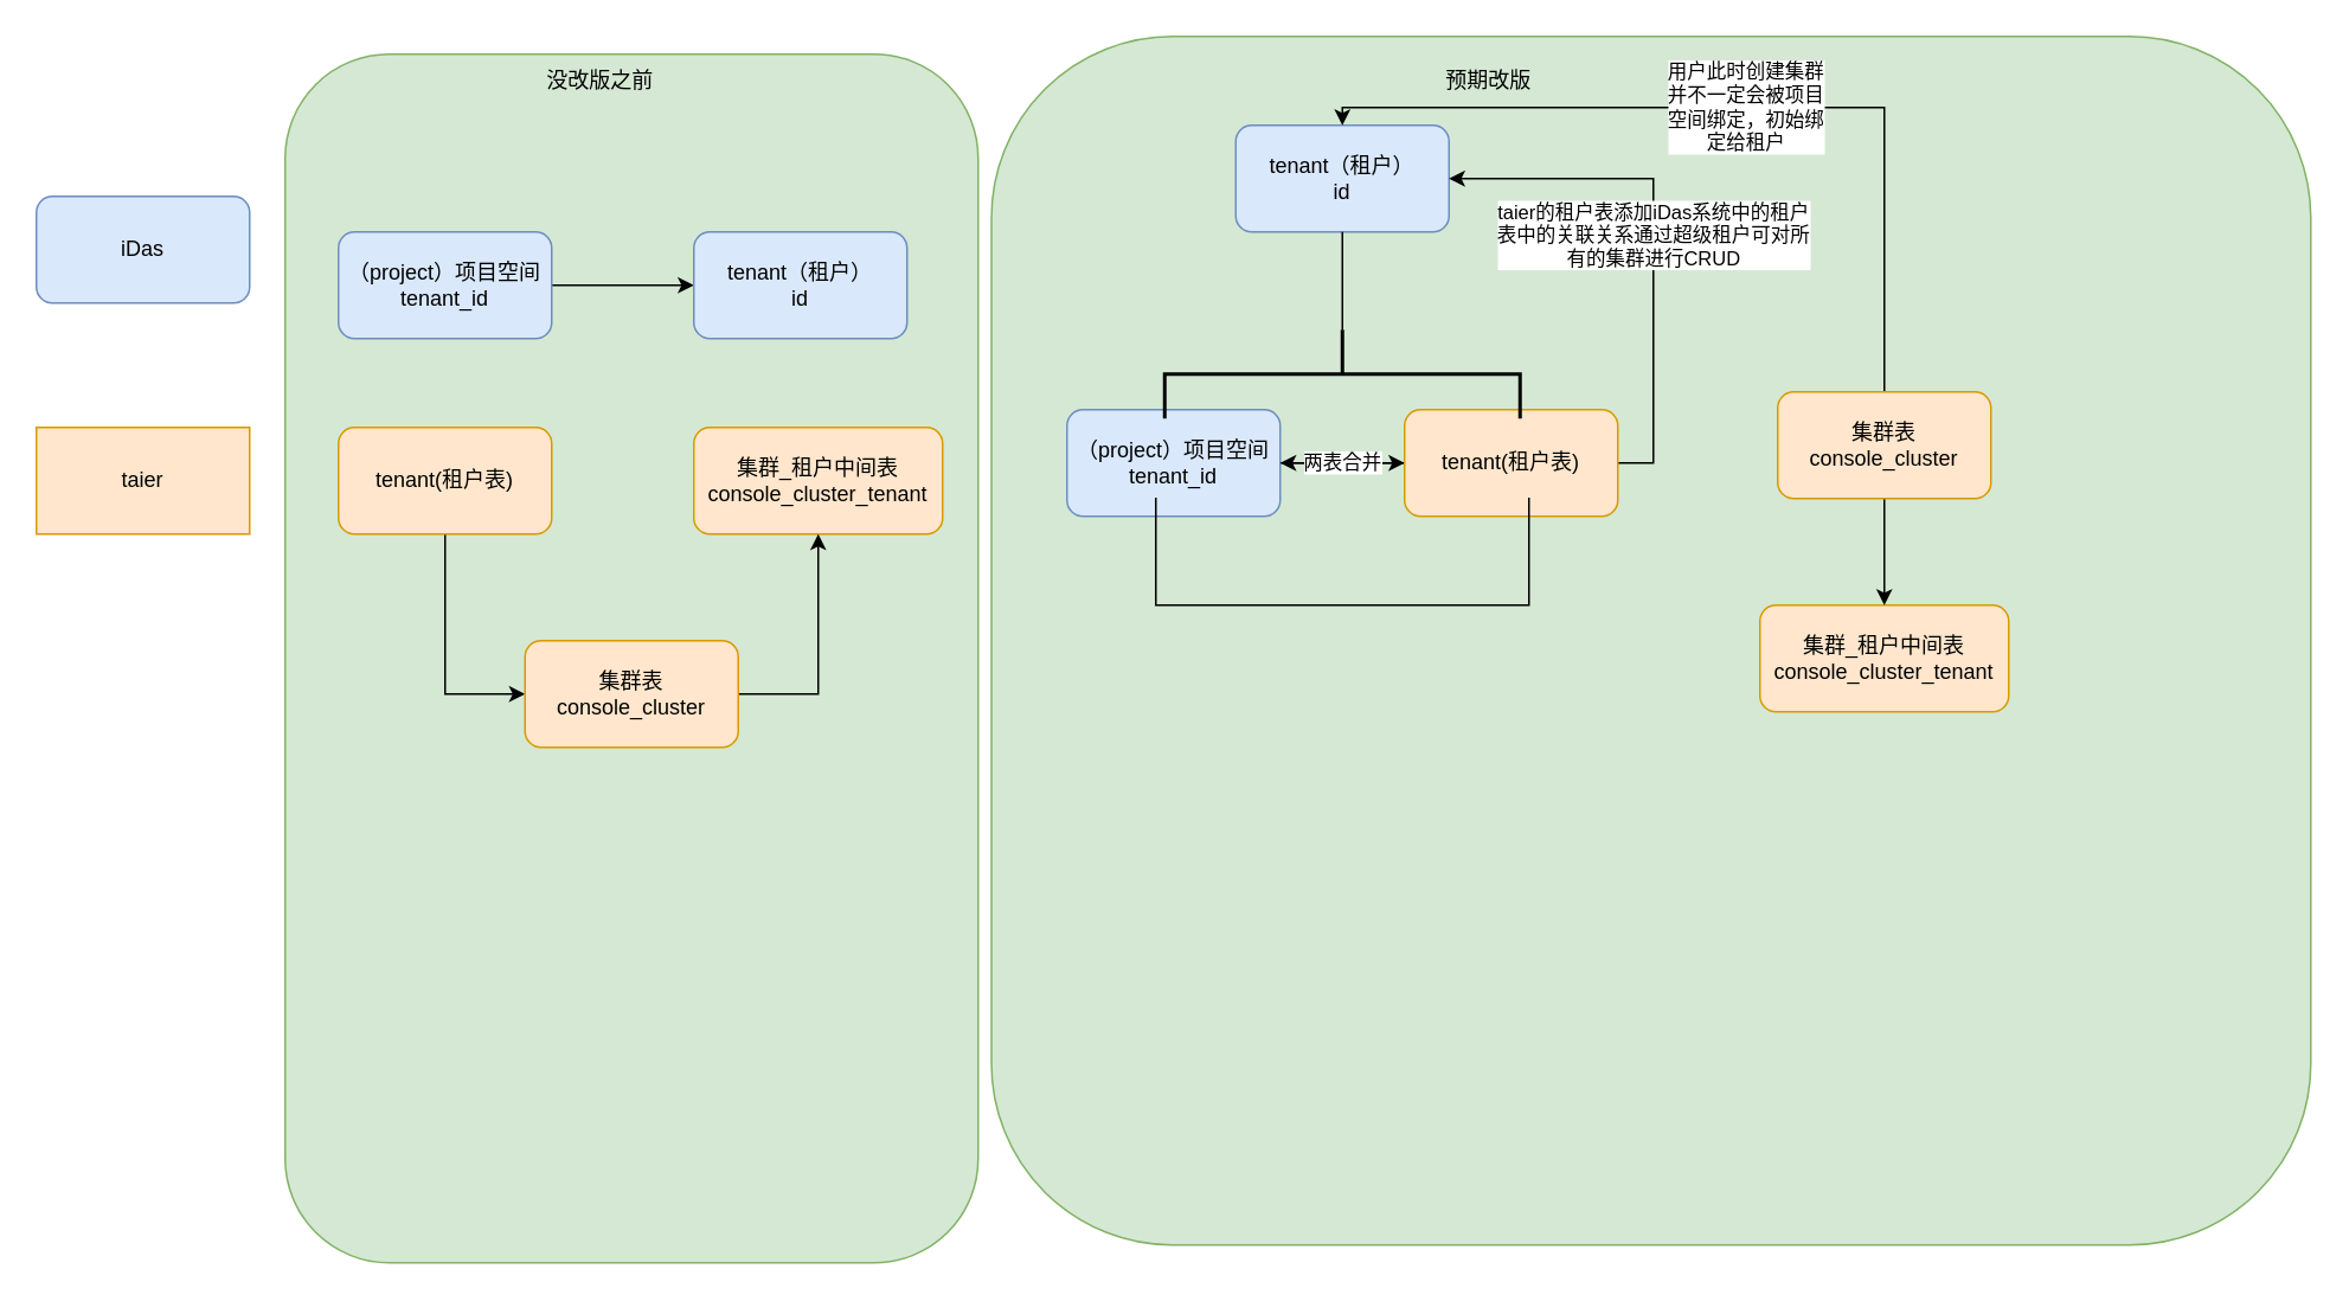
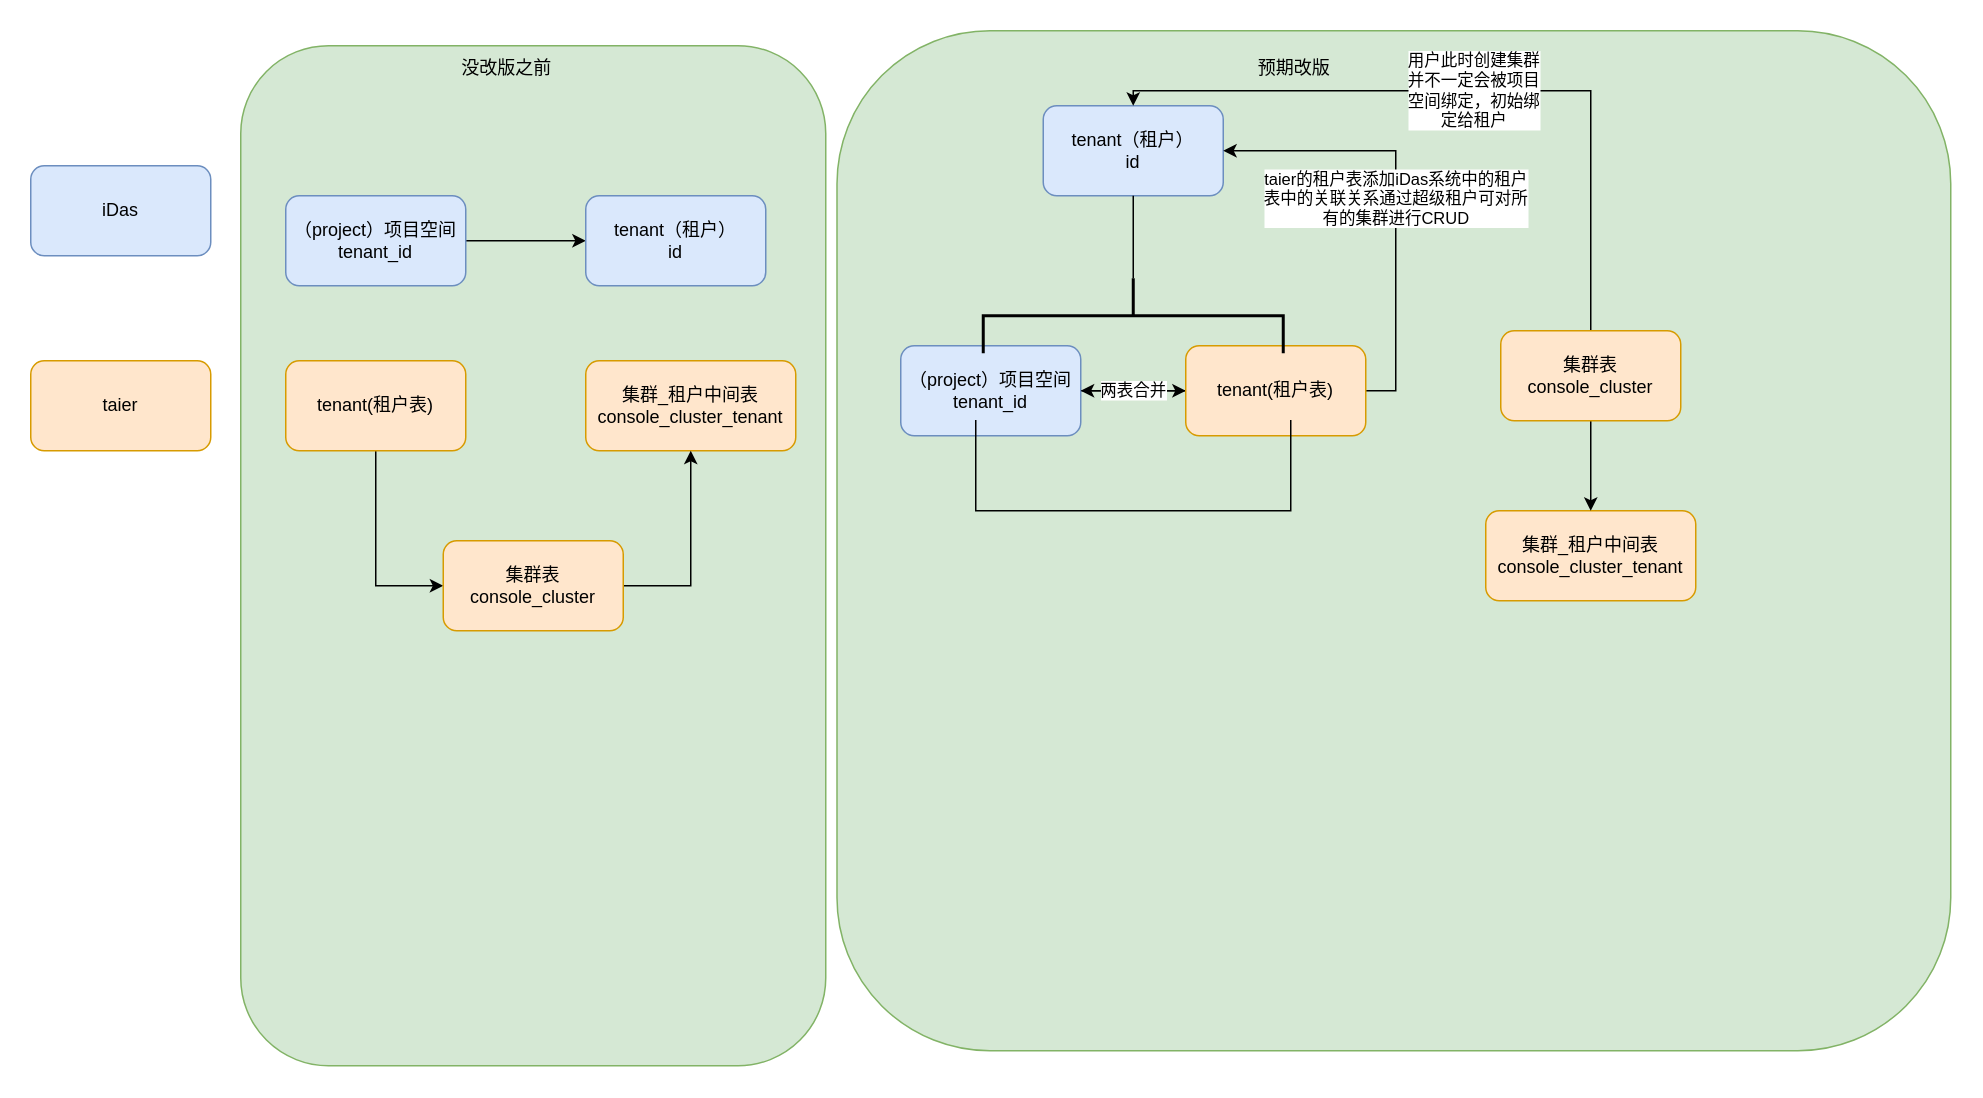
- <mxCell id="27" value="预期改版" style="text;html=1;strokeColor=none;fillColor=none;align=center;verticalAlign=middle;whiteSpace=wrap;rounded=0;" vertex="1" parent="1"><mxGeometry x="800" y="30" width="75" height="30" as="geometry" /></mxCell>
+ <mxCell id="27" value="预期改版" style="text;html=1;strokeColor=none;fillColor=none;align=center;verticalAlign=middle;whiteSpace=wrap;rounded=0;" vertex="1" parent="1"><mxGeometry x="825" y="30" width="75" height="30" as="geometry" /></mxCell>
- <mxCell id="13" value="taier" style="whiteSpace=wrap;html=1;fillColor=#ffe6cc;strokeColor=#d79b00;rounded=0;" parent="1" vertex="1"><mxGeometry x="20" y="240" width="120" height="60" as="geometry" /></mxCell>
+ <mxCell id="13" value="taier" style="whiteSpace=wrap;html=1;fillColor=#ffe6cc;strokeColor=#d79b00;rounded=1;" parent="1" vertex="1"><mxGeometry x="20" y="240" width="120" height="60" as="geometry" /></mxCell>
